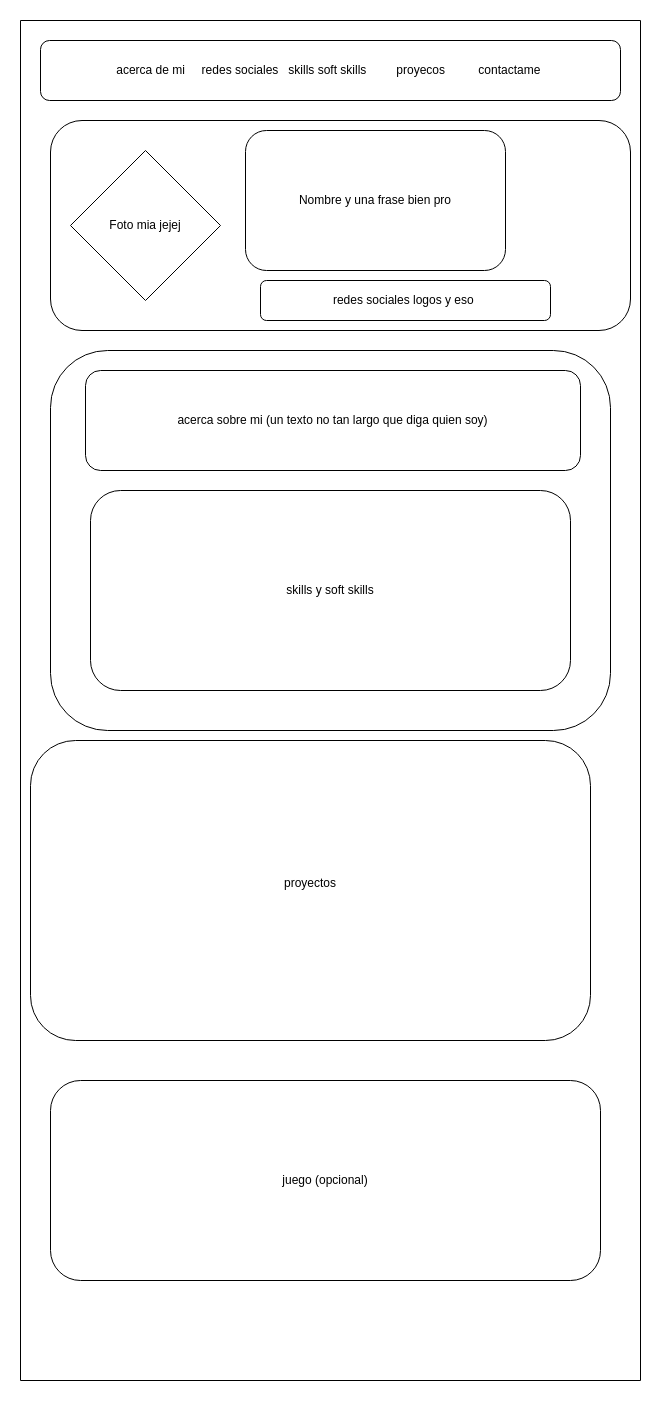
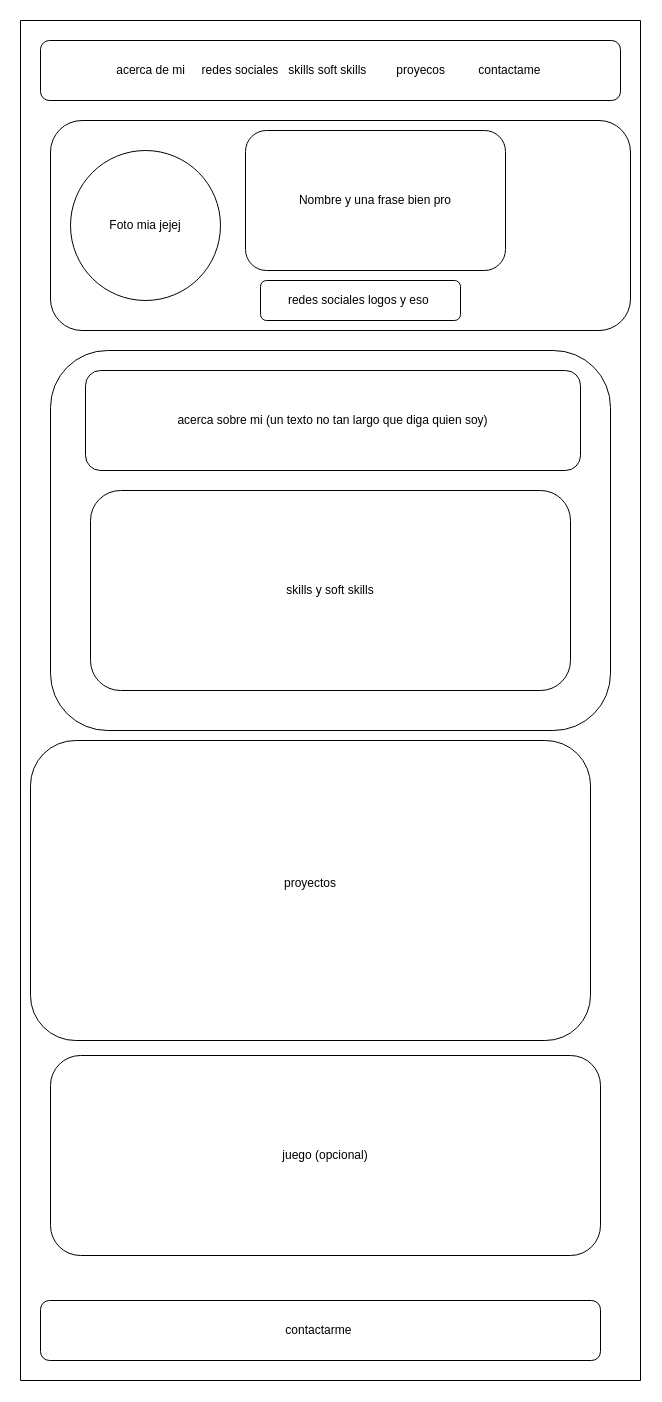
- <mxCell id="6" value="Foto mia jejej" style="rhombus;whiteSpace=wrap;html=1;aspect=fixed;" vertex="1" parent="2"><mxGeometry x="50" y="130" width="150" height="150" as="geometry" /></mxCell>
+ <mxCell id="6" value="Foto mia jejej" style="ellipse;whiteSpace=wrap;html=1;aspect=fixed;" vertex="1" parent="2"><mxGeometry x="50" y="130" width="150" height="150" as="geometry" /></mxCell>
- <mxCell id="11" value="redes sociales logos y eso&amp;nbsp;" style="rounded=1;whiteSpace=wrap;html=1;" vertex="1" parent="2"><mxGeometry x="240" y="260" width="290" height="40" as="geometry" /></mxCell>
+ <mxCell id="11" value="redes sociales logos y eso&amp;nbsp;" style="rounded=1;whiteSpace=wrap;html=1;" vertex="1" parent="2"><mxGeometry x="240" y="260" width="200" height="40" as="geometry" /></mxCell>
- <mxCell id="14" value="juego (opcional)" style="rounded=1;whiteSpace=wrap;html=1;" vertex="1" parent="1"><mxGeometry x="50" y="1080" width="550" height="200" as="geometry" /></mxCell>
+ <mxCell id="14" value="juego (opcional)" style="rounded=1;whiteSpace=wrap;html=1;" vertex="1" parent="1"><mxGeometry x="50" y="1055" width="550" height="200" as="geometry" /></mxCell>
+ <mxCell id="13" value="contactarme&amp;nbsp;" style="rounded=1;whiteSpace=wrap;html=1;" vertex="1" parent="2"><mxGeometry x="20" y="1280" width="560" height="60" as="geometry" /></mxCell>
